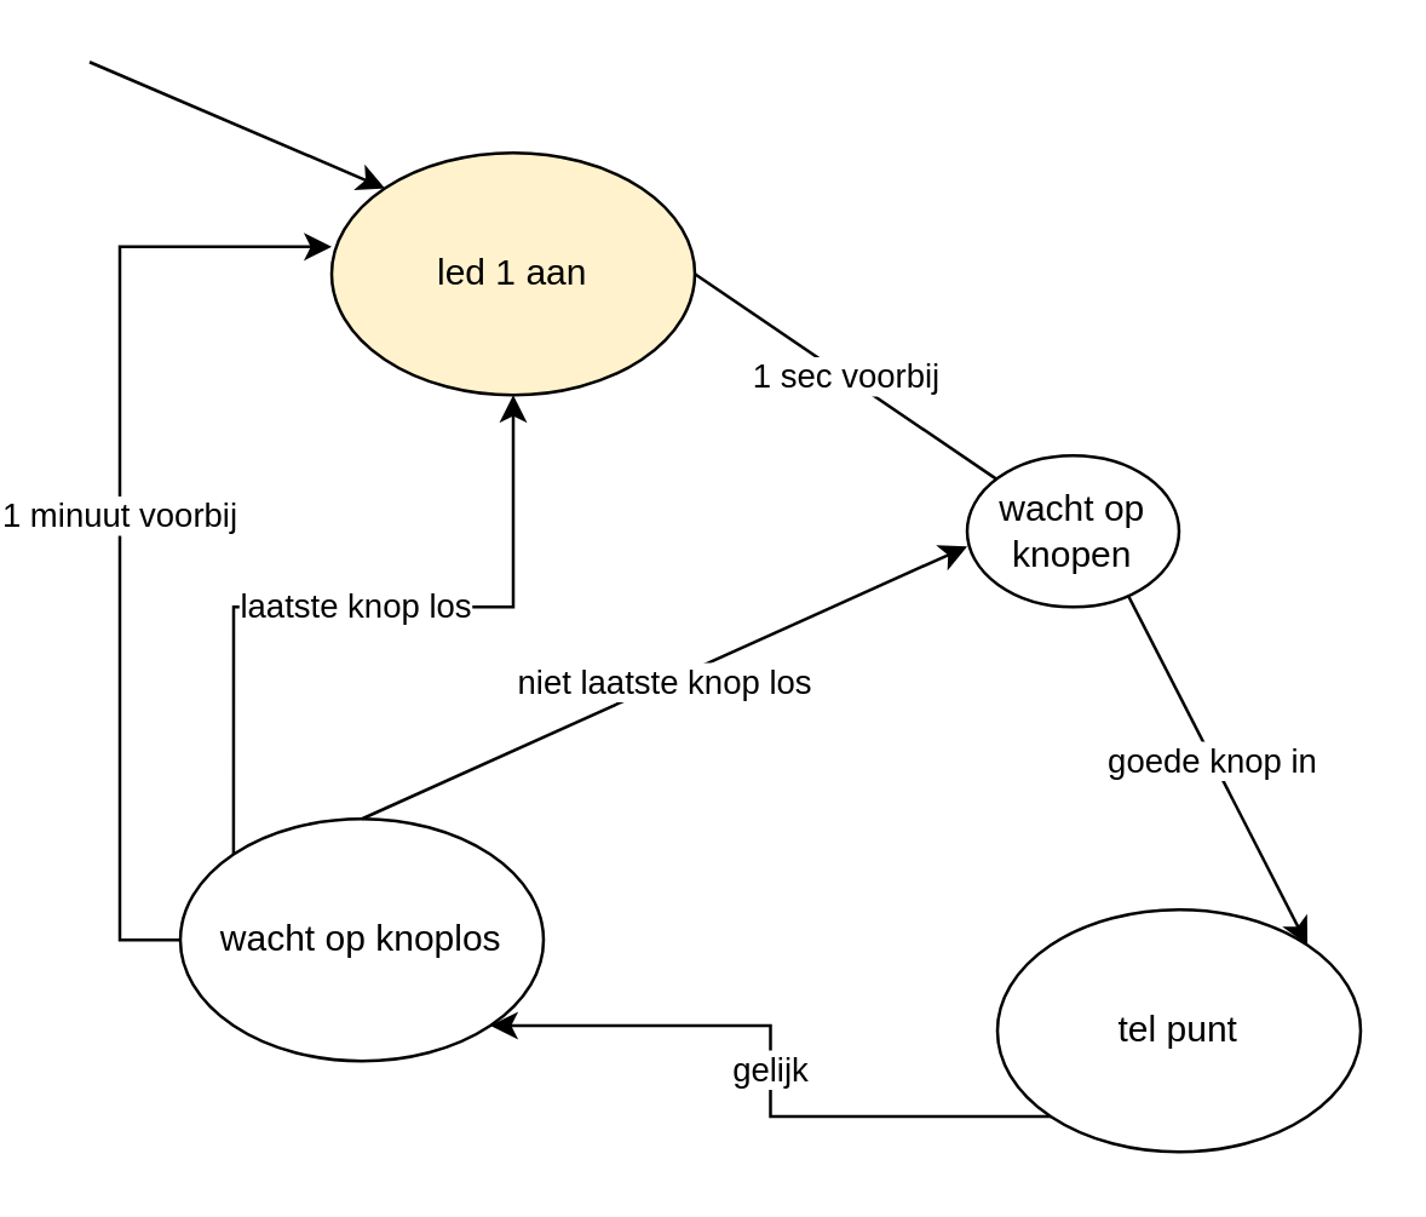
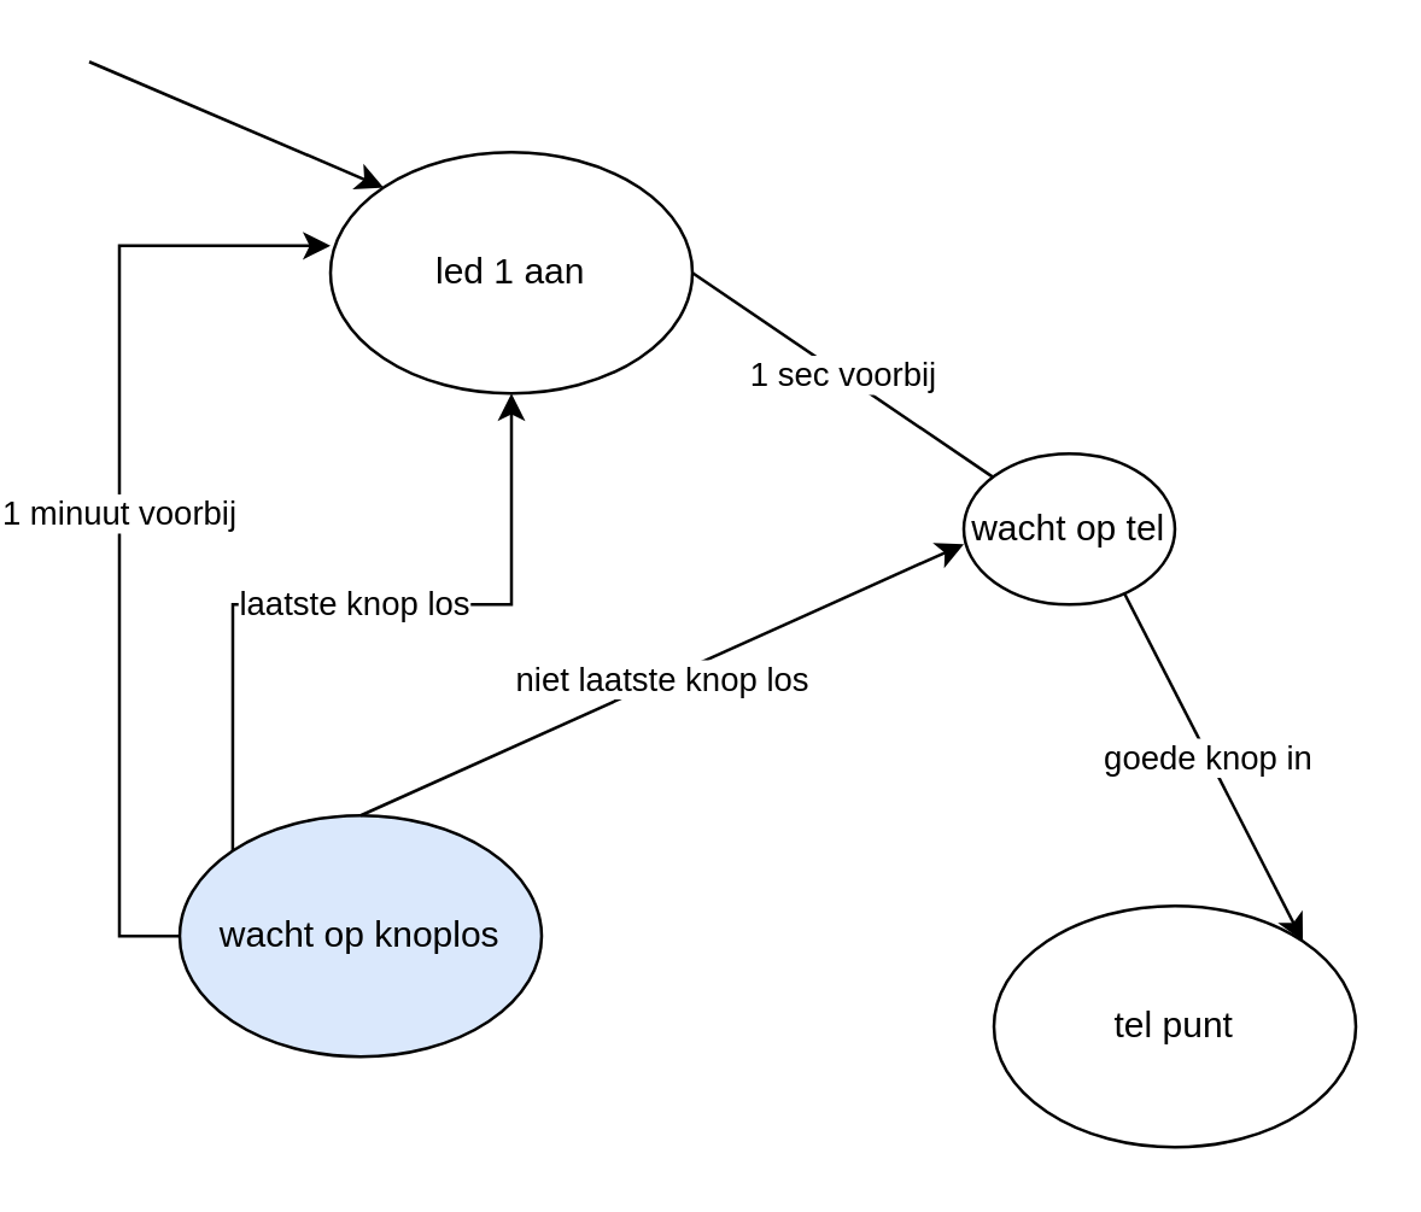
- <mxCell id="2" value="led 1 aan" style="ellipse;whiteSpace=wrap;html=1;fillColor=#fff2cc;" vertex="1" parent="1"><mxGeometry x="100" y="50" width="120" height="80" as="geometry" /></mxCell>
+ <mxCell id="2" value="led 1 aan" style="ellipse;whiteSpace=wrap;html=1;" vertex="1" parent="1"><mxGeometry x="100" y="50" width="120" height="80" as="geometry" /></mxCell>
- <mxCell id="11" value="wacht op knopen" style="ellipse;whiteSpace=wrap;html=1;" vertex="1" parent="1"><mxGeometry x="310" y="150" width="70" height="50" as="geometry" /></mxCell>
+ <mxCell id="11" value="wacht op tel" style="ellipse;whiteSpace=wrap;html=1;" vertex="1" parent="1"><mxGeometry x="310" y="150" width="70" height="50" as="geometry" /></mxCell>
- <mxCell id="8" value="wacht op knoplos" style="ellipse;whiteSpace=wrap;html=1;" vertex="1" parent="1"><mxGeometry x="50" y="270" width="120" height="80" as="geometry" /></mxCell>
+ <mxCell id="8" value="wacht op knoplos" style="ellipse;whiteSpace=wrap;html=1;fillColor=#dae8fc;" vertex="1" parent="1"><mxGeometry x="50" y="270" width="120" height="80" as="geometry" /></mxCell>
- <mxCell id="4" value="gelijk" style="edgeStyle=orthogonalEdgeStyle;rounded=0;orthogonalLoop=1;jettySize=auto;html=1;exitX=0;exitY=1;exitDx=0;exitDy=0;entryX=1;entryY=1;entryDx=0;entryDy=0;" edge="1" parent="1" source="5" target="8"><mxGeometry relative="1" as="geometry" /></mxCell>
